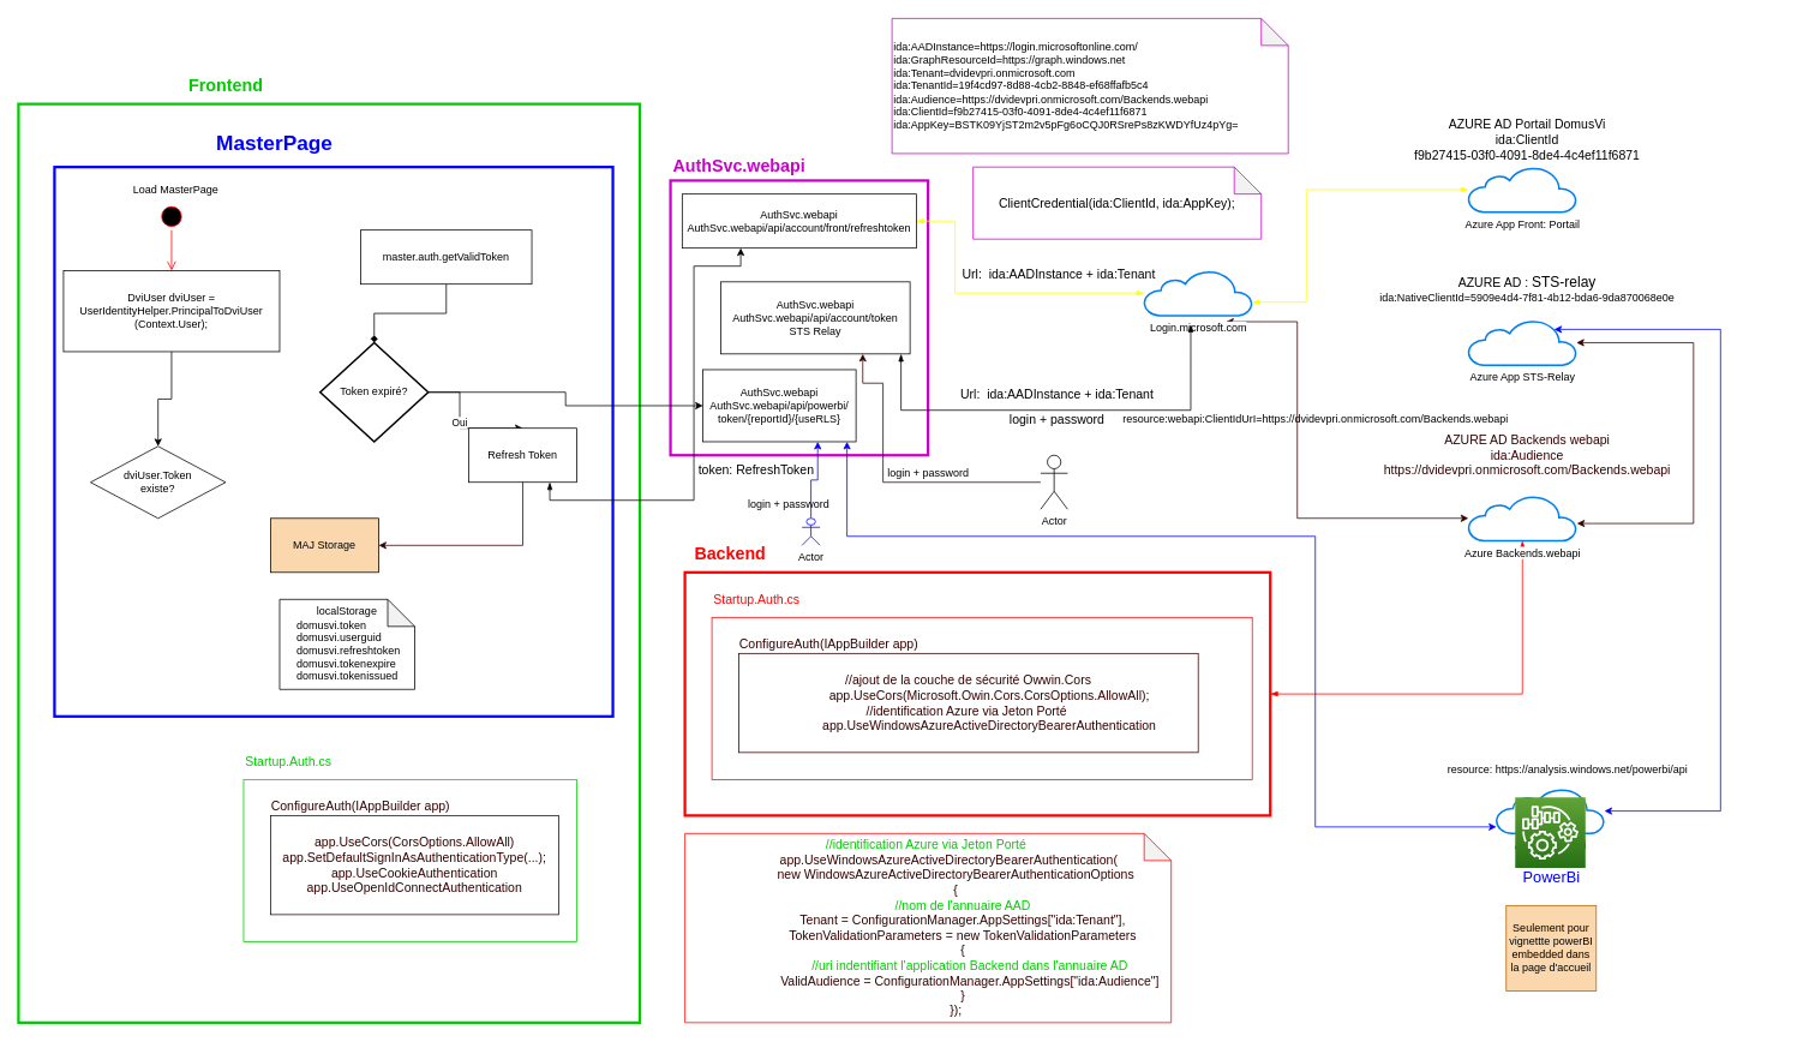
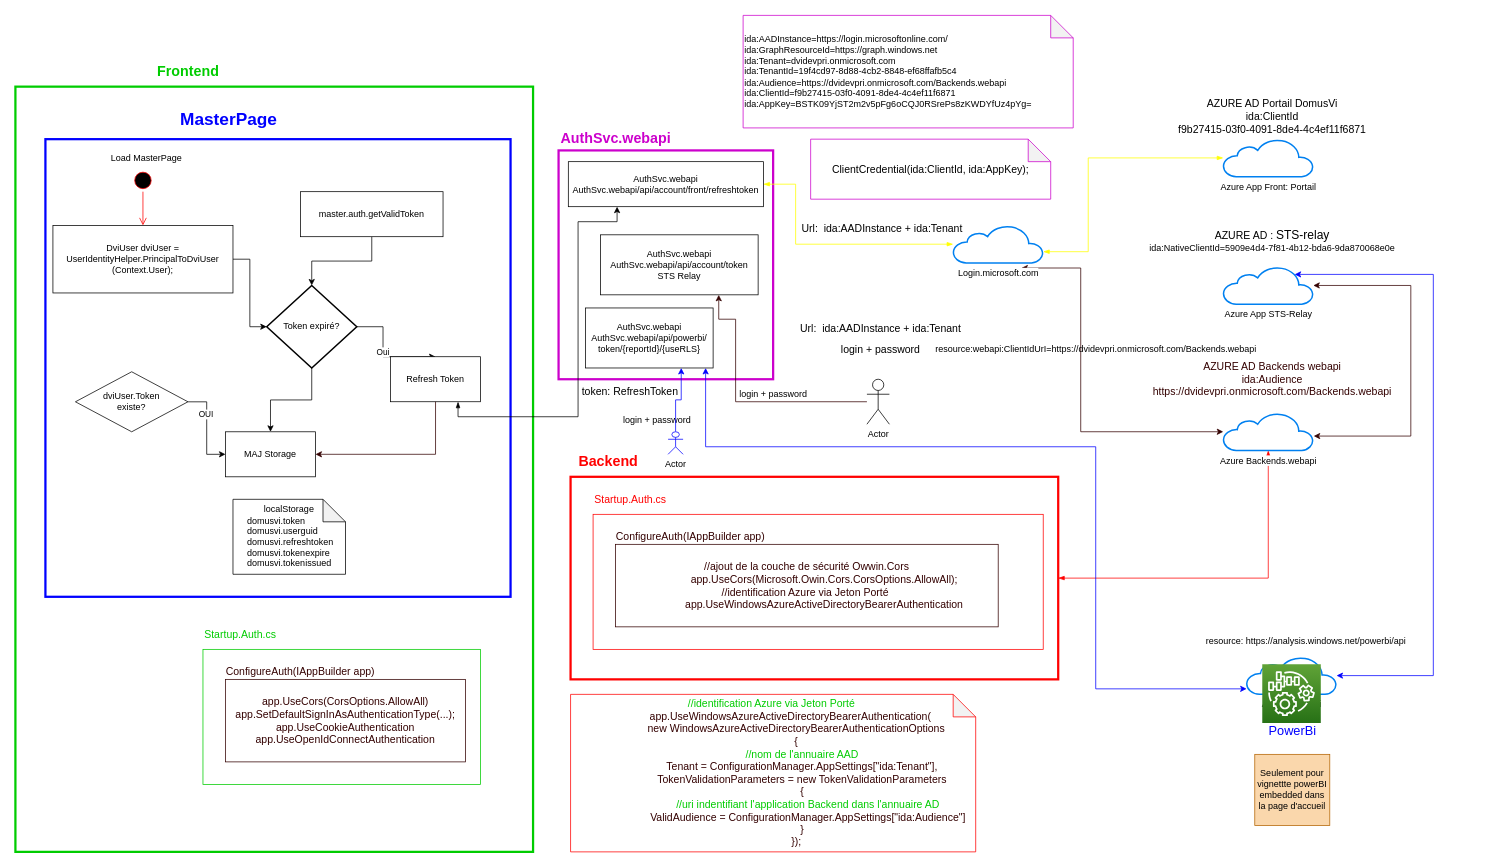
- <mxCell id="25" style="edgeStyle=orthogonalEdgeStyle;rounded=0;orthogonalLoop=1;jettySize=auto;html=1;entryX=0.5;entryY=0;entryDx=0;entryDy=0;entryPerimeter=0;fontSize=23;endArrow=diamond;" parent="1" source="26" target="20" edge="1"><mxGeometry relative="1" as="geometry" /></mxCell>
+ <mxCell id="25" style="edgeStyle=orthogonalEdgeStyle;rounded=0;orthogonalLoop=1;jettySize=auto;html=1;entryX=0.5;entryY=0;entryDx=0;entryDy=0;entryPerimeter=0;fontSize=23;" parent="1" source="26" target="20" edge="1"><mxGeometry relative="1" as="geometry" /></mxCell>
- <mxCell id="19" style="edgeStyle=orthogonalEdgeStyle;rounded=0;orthogonalLoop=1;jettySize=auto;html=1;fontSize=23;" parent="1" source="20" target="63" edge="1"><mxGeometry relative="1" as="geometry" /></mxCell>
+ <mxCell id="19" style="edgeStyle=orthogonalEdgeStyle;rounded=0;orthogonalLoop=1;jettySize=auto;html=1;entryX=0.5;entryY=0;entryDx=0;entryDy=0;fontSize=23;" parent="1" source="20" target="28" edge="1"><mxGeometry relative="1" as="geometry" /></mxCell>
- <mxCell id="66" style="edgeStyle=orthogonalEdgeStyle;rounded=0;orthogonalLoop=1;jettySize=auto;html=1;" edge="1" parent="1" source="67" target="70"><mxGeometry relative="1" as="geometry" /></mxCell>
+ <mxCell id="66" style="edgeStyle=orthogonalEdgeStyle;rounded=0;orthogonalLoop=1;jettySize=auto;html=1;" edge="1" parent="1" source="67" target="20"><mxGeometry relative="1" as="geometry" /></mxCell>
- <mxCell id="44" style="edgeStyle=orthogonalEdgeStyle;rounded=0;orthogonalLoop=1;jettySize=auto;html=1;entryX=0.431;entryY=1.201;entryDx=0;entryDy=0;entryPerimeter=0;startArrow=blockThin;startFill=1;endArrow=blockThin;endFill=1;fontSize=14;fontColor=#FF0000;" parent="1" source="45" target="14" edge="1"><mxGeometry relative="1" as="geometry"><Array as="points"><mxPoint x="1000" y="455" /><mxPoint x="1322" y="455" /></Array></mxGeometry></mxCell>
+ <mxCell id="68" style="edgeStyle=orthogonalEdgeStyle;rounded=0;orthogonalLoop=1;jettySize=auto;html=1;entryX=0;entryY=0.5;entryDx=0;entryDy=0;" edge="1" parent="1" source="70" target="28"><mxGeometry relative="1" as="geometry" /></mxCell>
+ <mxCell id="69" value="OUI" style="edgeLabel;html=1;align=center;verticalAlign=middle;resizable=0;points=[];" vertex="1" connectable="0" parent="68"><mxGeometry x="-0.599" y="-16" relative="1" as="geometry"><mxPoint as="offset" /></mxGeometry></mxCell>
- <mxCell id="28" value="MAJ Storage" style="rounded=0;whiteSpace=wrap;html=1;fillColor=#fad7ac;" parent="1" vertex="1"><mxGeometry x="300" y="575.06" width="120" height="60" as="geometry" /></mxCell>
+ <mxCell id="28" value="MAJ Storage" style="rounded=0;whiteSpace=wrap;html=1;" parent="1" vertex="1"><mxGeometry x="300" y="575.06" width="120" height="60" as="geometry" /></mxCell>
